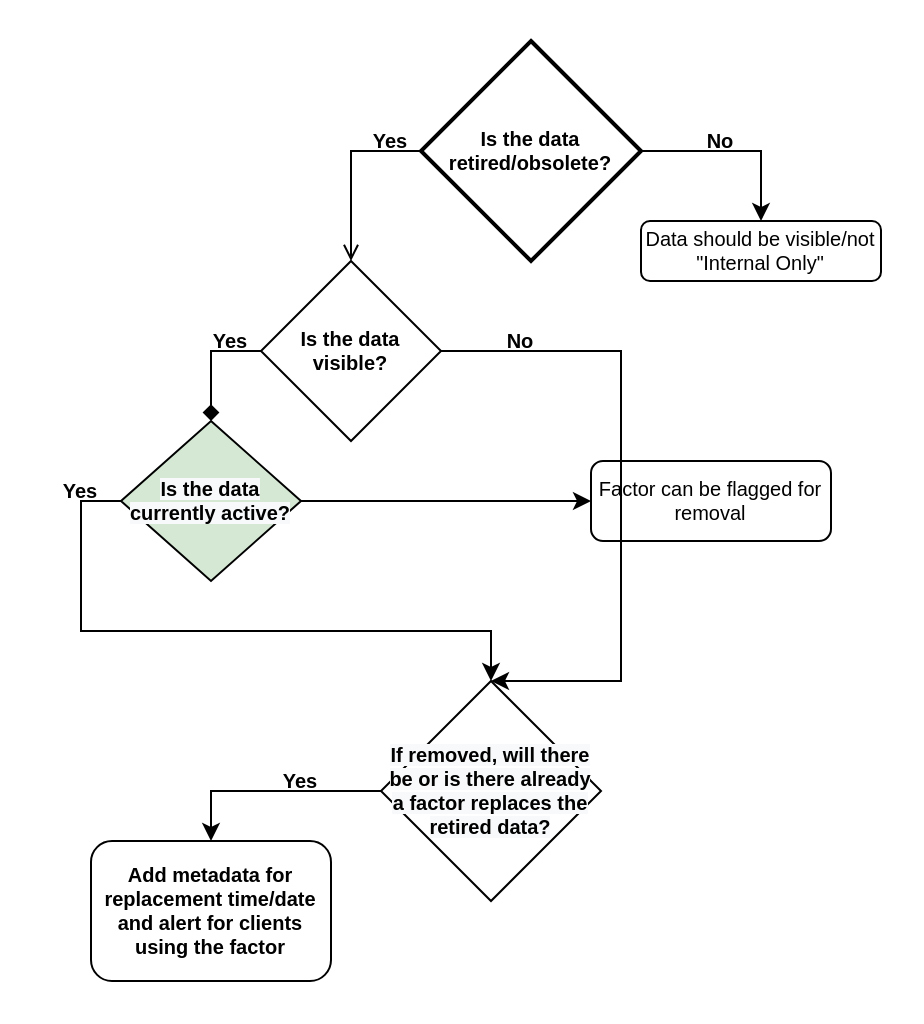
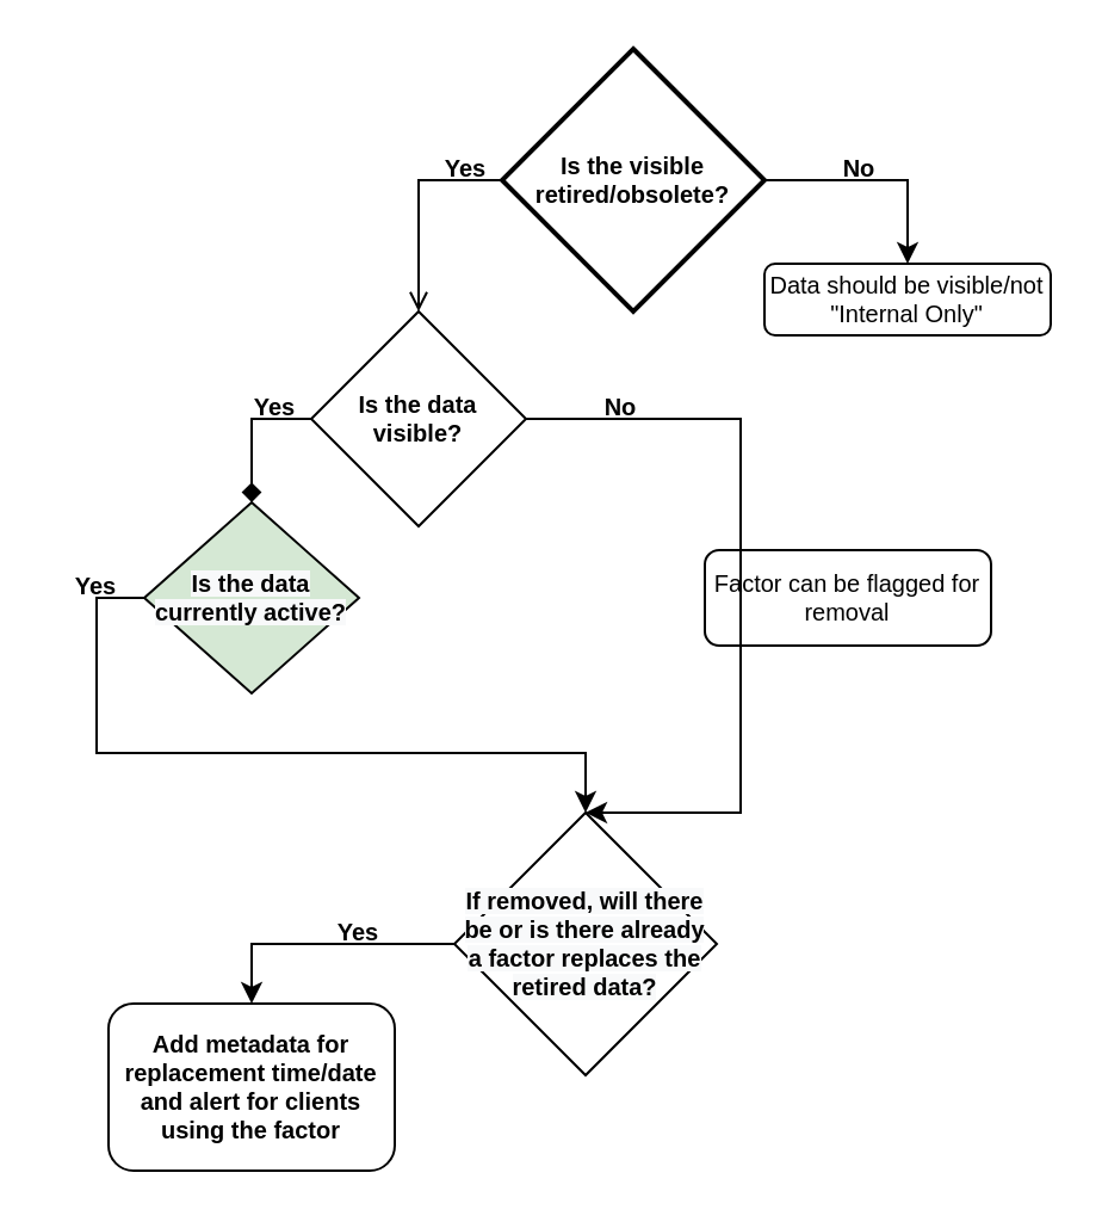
- <mxCell id="9" value="&lt;span style=&quot;font-weight: 700&quot;&gt;Is the data retired/obsolete?&lt;/span&gt;" style="strokeWidth=2;html=1;shape=mxgraph.flowchart.decision;whiteSpace=wrap;fontSize=10;verticalAlign=middle;" vertex="1" parent="1"><mxGeometry x="210" y="20" width="110" height="110" as="geometry" /></mxCell>
+ <mxCell id="9" value="&lt;span style=&quot;font-weight: 700&quot;&gt;Is the visible retired/obsolete?&lt;/span&gt;" style="strokeWidth=2;html=1;shape=mxgraph.flowchart.decision;whiteSpace=wrap;fontSize=10;verticalAlign=middle;" vertex="1" parent="1"><mxGeometry x="210" y="20" width="110" height="110" as="geometry" /></mxCell>
- <mxCell id="14" style="edgeStyle=orthogonalEdgeStyle;rounded=0;orthogonalLoop=1;jettySize=auto;html=1;exitX=1;exitY=0.5;exitDx=0;exitDy=0;fontSize=10;" edge="1" parent="1" source="15" target="5"><mxGeometry relative="1" as="geometry" /></mxCell>
